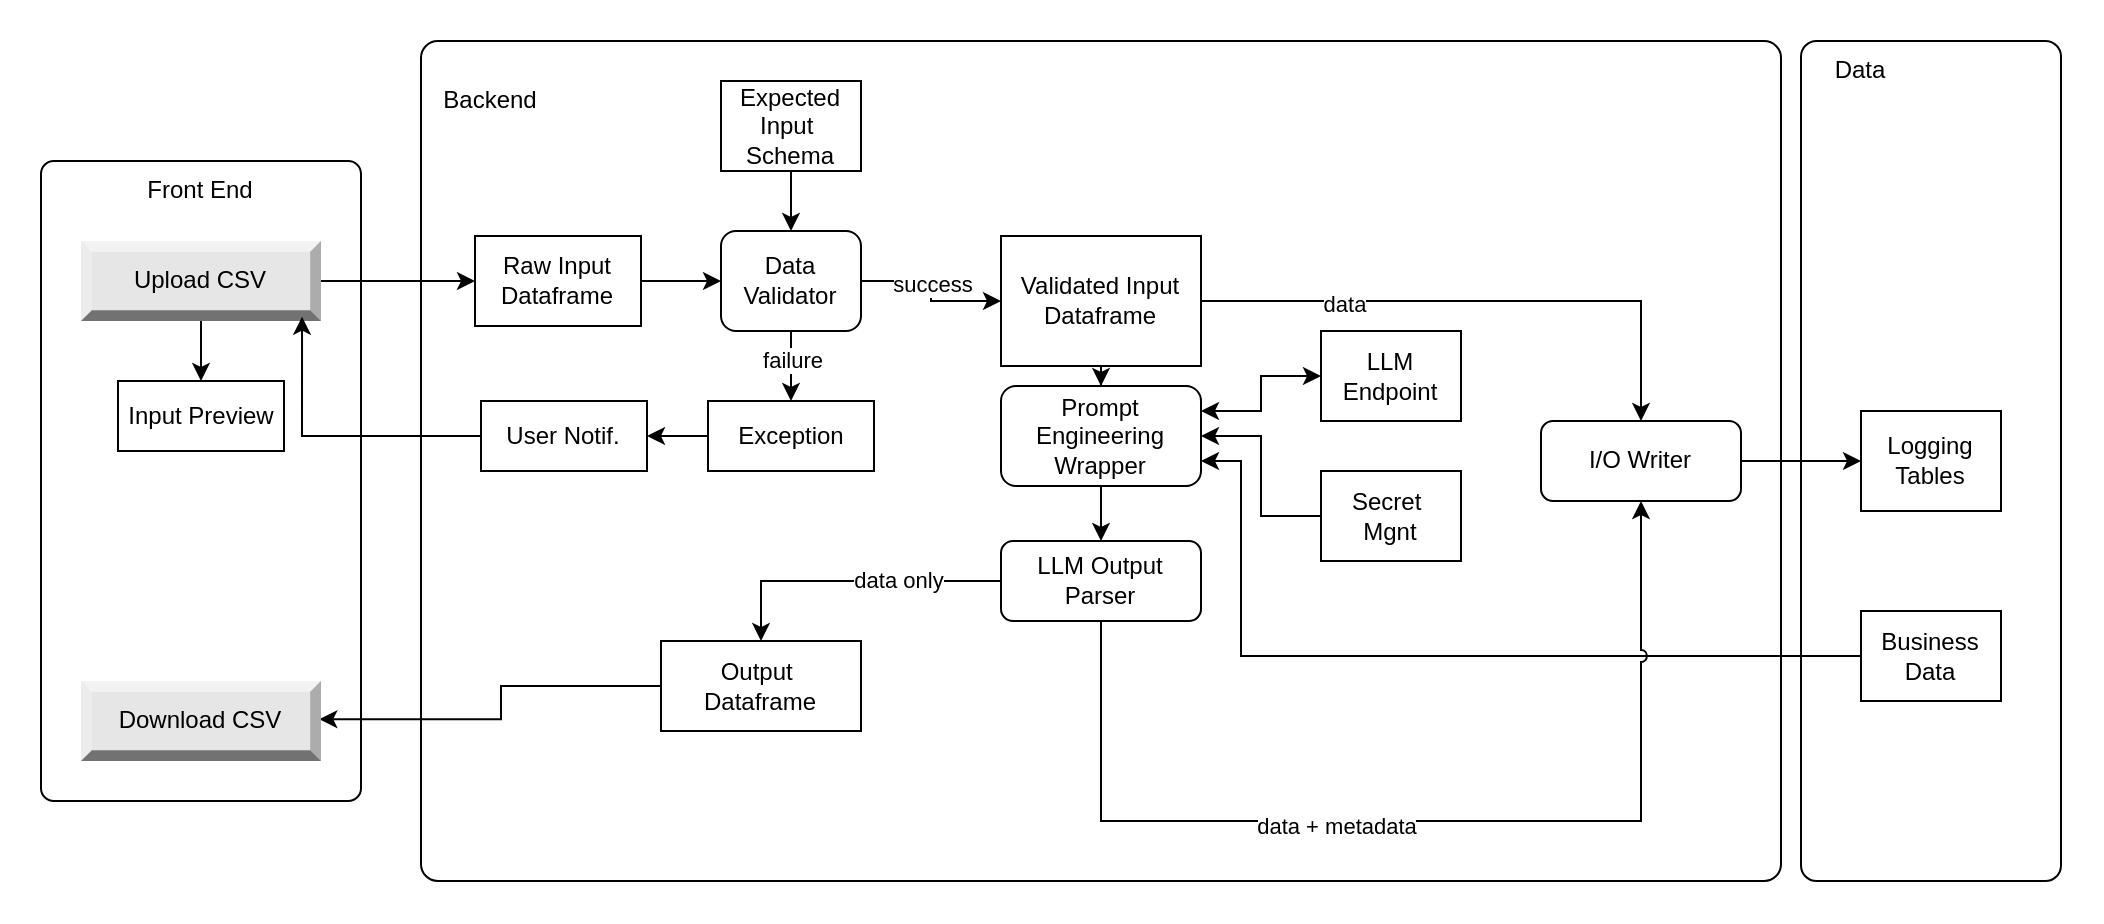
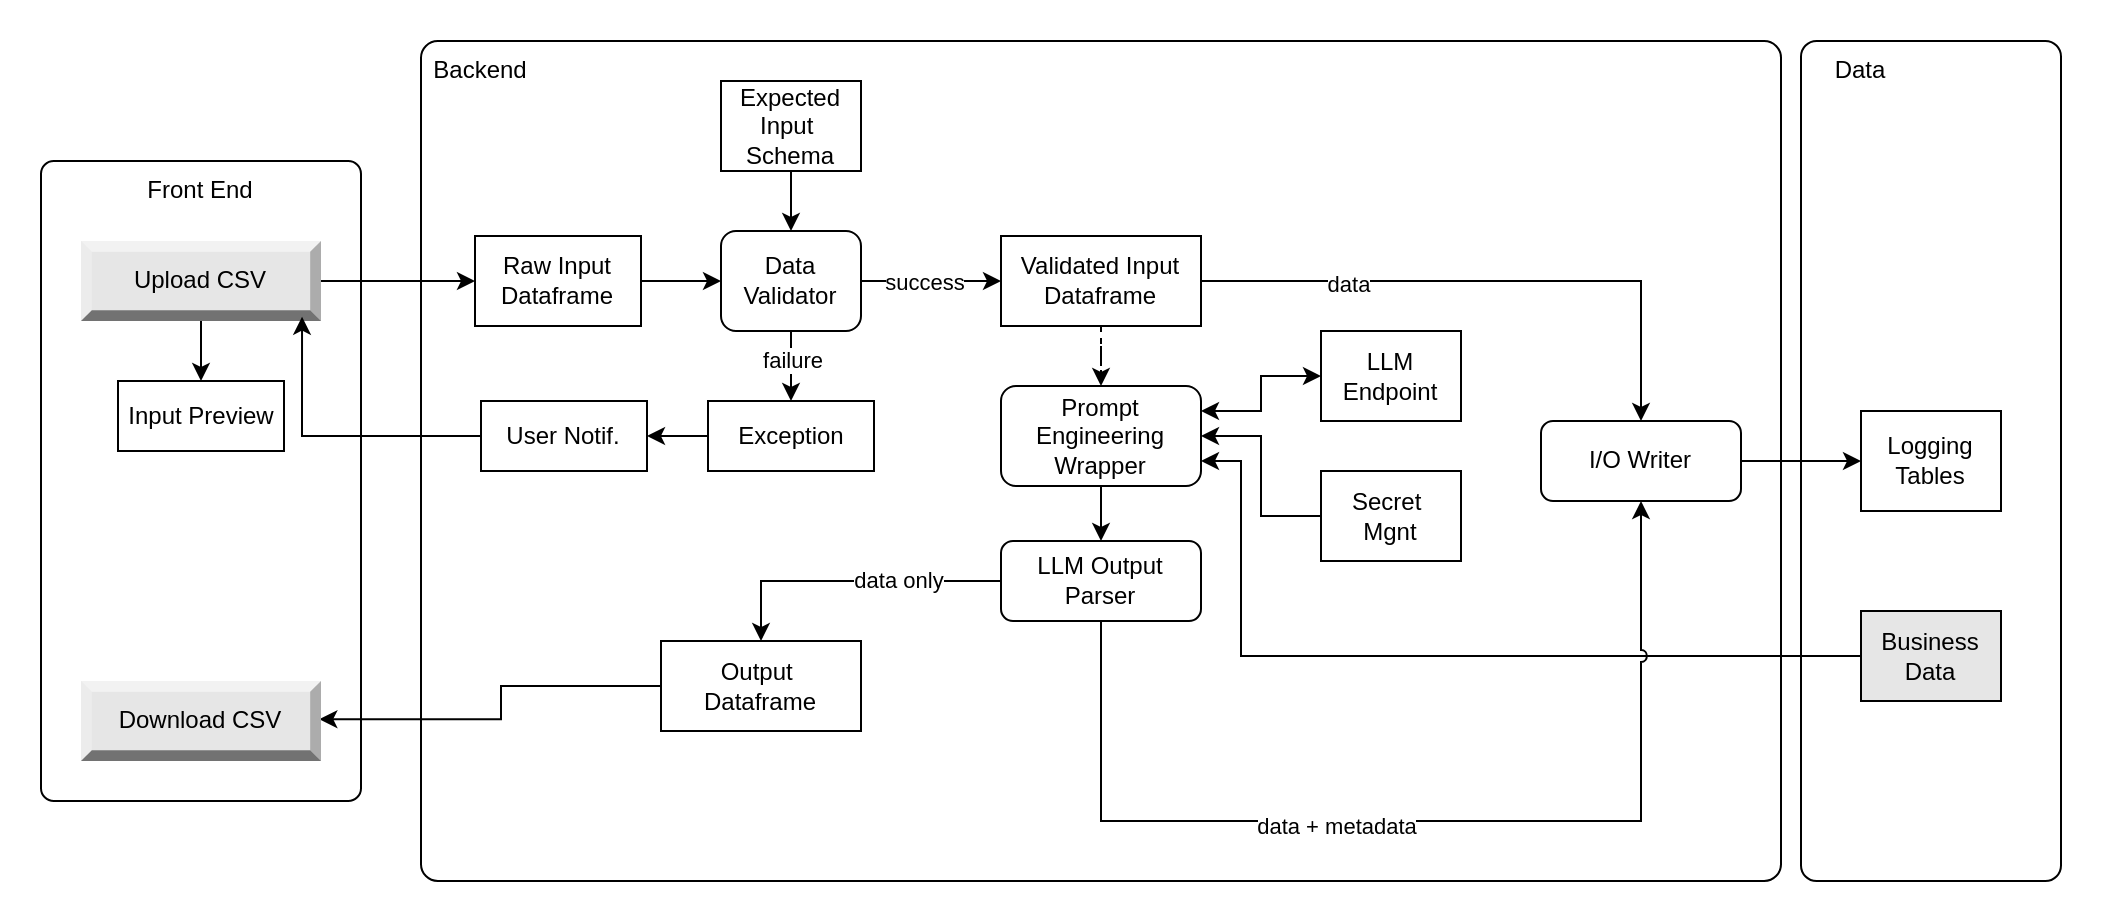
- <mxCell id="46" value="Backend" style="text;html=1;align=center;verticalAlign=middle;whiteSpace=wrap;rounded=0;" vertex="1" parent="1"><mxGeometry x="215" y="35" width="60" height="30" as="geometry" /></mxCell>
+ <mxCell id="46" value="Backend" style="text;html=1;align=center;verticalAlign=middle;whiteSpace=wrap;rounded=0;" vertex="1" parent="1"><mxGeometry x="210" y="20" width="60" height="30" as="geometry" /></mxCell>
- <mxCell id="18" value="Validated Input Dataframe" style="rounded=0;whiteSpace=wrap;html=1;" vertex="1" parent="1"><mxGeometry x="500" y="117.5" width="100" height="65" as="geometry" /></mxCell>
+ <mxCell id="18" value="Validated Input Dataframe" style="rounded=0;whiteSpace=wrap;html=1;" vertex="1" parent="1"><mxGeometry x="500" y="117.5" width="100" height="45" as="geometry" /></mxCell>
- <mxCell id="32" value="Business Data" style="rounded=0;whiteSpace=wrap;html=1;" vertex="1" parent="1"><mxGeometry x="930" y="305" width="70" height="45" as="geometry" /></mxCell>
+ <mxCell id="32" value="Business Data" style="rounded=0;whiteSpace=wrap;html=1;fillColor=#e6e6e6;" vertex="1" parent="1"><mxGeometry x="930" y="305" width="70" height="45" as="geometry" /></mxCell>
